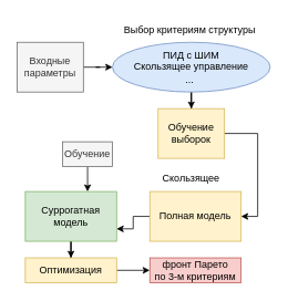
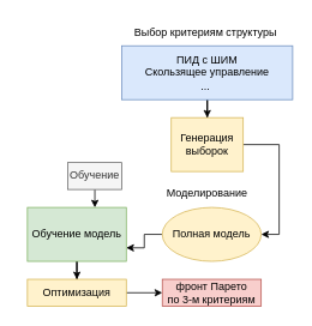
- <mxCell id="3" value="Входные&lt;div&gt;параметры&lt;/div&gt;" style="rounded=0;whiteSpace=wrap;html=1;fillColor=#f5f5f5;fontColor=#333333;strokeColor=#666666;" vertex="1" parent="1"><mxGeometry x="20" y="50" width="80" height="60" as="geometry" /></mxCell>
- <mxCell id="2" value="" style="edgeStyle=orthogonalEdgeStyle;rounded=0;orthogonalLoop=1;jettySize=auto;html=1;" edge="1" parent="1" source="3" target="5"><mxGeometry relative="1" as="geometry" /></mxCell>
- <mxCell id="5" value="ПИД с ШИМ&lt;div&gt;Скользящее управление&lt;/div&gt;&lt;div&gt;...&amp;nbsp;&lt;/div&gt;" style="ellipse;whiteSpace=wrap;html=1;fillColor=#dae8fc;strokeColor=#6c8ebf;" vertex="1" parent="1"><mxGeometry x="135" y="50" width="190" height="60" as="geometry" /></mxCell>
+ <mxCell id="5" value="ПИД с ШИМ&lt;div&gt;Скользящее управление&lt;/div&gt;&lt;div&gt;...&amp;nbsp;&lt;/div&gt;" style="rounded=0;whiteSpace=wrap;html=1;fillColor=#dae8fc;strokeColor=#6c8ebf;" vertex="1" parent="1"><mxGeometry x="135" y="50" width="190" height="60" as="geometry" /></mxCell>
- <mxCell id="8" value="Обучение выборок" style="rounded=0;whiteSpace=wrap;html=1;fillColor=#fff2cc;strokeColor=#d6b656;" vertex="1" parent="1"><mxGeometry x="190" y="130" width="80" height="60" as="geometry" /></mxCell>
+ <mxCell id="8" value="Генерация выборок" style="rounded=0;whiteSpace=wrap;html=1;fillColor=#fff2cc;strokeColor=#d6b656;" vertex="1" parent="1"><mxGeometry x="190" y="130" width="80" height="60" as="geometry" /></mxCell>
- <mxCell id="15" value="Обучение" style="text;html=1;align=center;verticalAlign=middle;whiteSpace=wrap;rounded=0;fillColor=#f5f5f5;fontColor=#333333;strokeColor=#666666;" vertex="1" parent="1"><mxGeometry x="75" y="170" width="60" height="30" as="geometry" /></mxCell>
+ <mxCell id="15" value="Обучение" style="text;html=1;align=center;verticalAlign=middle;whiteSpace=wrap;rounded=0;fillColor=#f5f5f5;fontColor=#333333;strokeColor=#666666;" vertex="1" parent="1"><mxGeometry x="75" y="180" width="60" height="30" as="geometry" /></mxCell>
- <mxCell id="11" value="Скользящее" style="text;html=1;align=center;verticalAlign=middle;whiteSpace=wrap;rounded=0;" vertex="1" parent="1"><mxGeometry x="180" y="200" width="100" height="30" as="geometry" /></mxCell>
+ <mxCell id="11" value="Моделирование" style="text;html=1;align=center;verticalAlign=middle;whiteSpace=wrap;rounded=0;" vertex="1" parent="1"><mxGeometry x="180" y="200" width="100" height="30" as="geometry" /></mxCell>
- <mxCell id="13" value="Суррогатная модель" style="rounded=0;whiteSpace=wrap;html=1;fillColor=#d5e8d4;strokeColor=#82b366;" vertex="1" parent="1"><mxGeometry x="30" y="230" width="110" height="60" as="geometry" /></mxCell>
+ <mxCell id="13" value="Обучение модель" style="rounded=0;whiteSpace=wrap;html=1;fillColor=#d5e8d4;strokeColor=#82b366;" vertex="1" parent="1"><mxGeometry x="30" y="230" width="110" height="60" as="geometry" /></mxCell>
- <mxCell id="10" value="Полная модель" style="rounded=0;whiteSpace=wrap;html=1;fillColor=#fff2cc;strokeColor=#d6b656;" vertex="1" parent="1"><mxGeometry x="180" y="230" width="110" height="60" as="geometry" /></mxCell>
+ <mxCell id="10" value="Полная модель" style="ellipse;whiteSpace=wrap;html=1;fillColor=#fff2cc;strokeColor=#d6b656;" vertex="1" parent="1"><mxGeometry x="180" y="230" width="110" height="60" as="geometry" /></mxCell>
